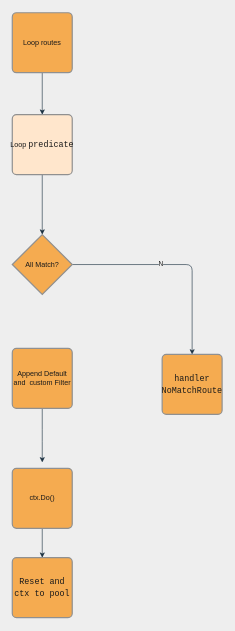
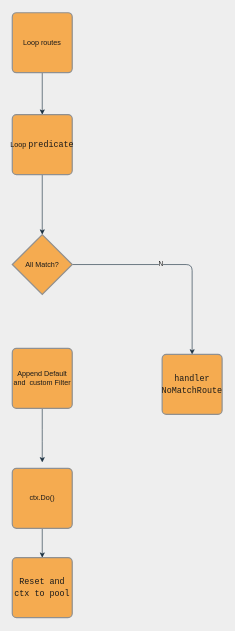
- <mxCell id="5" value="&lt;font style=&quot;&quot;&gt;Loop&amp;nbsp;&lt;span style=&quot;font-family: &amp;quot;consolas&amp;quot; , &amp;quot;courier new&amp;quot; , monospace ; font-size: 14px&quot;&gt;predicate&lt;/span&gt;&lt;/font&gt;" style="rounded=1;whiteSpace=wrap;html=1;absoluteArcSize=1;arcSize=14;strokeWidth=2;labelBackgroundColor=none;fillColor=#ffe6cc;strokeColor=#909090;fontColor=#1A1A1A;" vertex="1" parent="1"><mxGeometry x="20" y="190" width="100" height="100" as="geometry" /></mxCell>
+ <mxCell id="5" value="&lt;font style=&quot;&quot;&gt;Loop&amp;nbsp;&lt;span style=&quot;font-family: &amp;quot;consolas&amp;quot; , &amp;quot;courier new&amp;quot; , monospace ; font-size: 14px&quot;&gt;predicate&lt;/span&gt;&lt;/font&gt;" style="rounded=1;whiteSpace=wrap;html=1;absoluteArcSize=1;arcSize=14;strokeWidth=2;labelBackgroundColor=none;fillColor=#F5AB50;strokeColor=#909090;fontColor=#1A1A1A;" vertex="1" parent="1"><mxGeometry x="20" y="190" width="100" height="100" as="geometry" /></mxCell>
